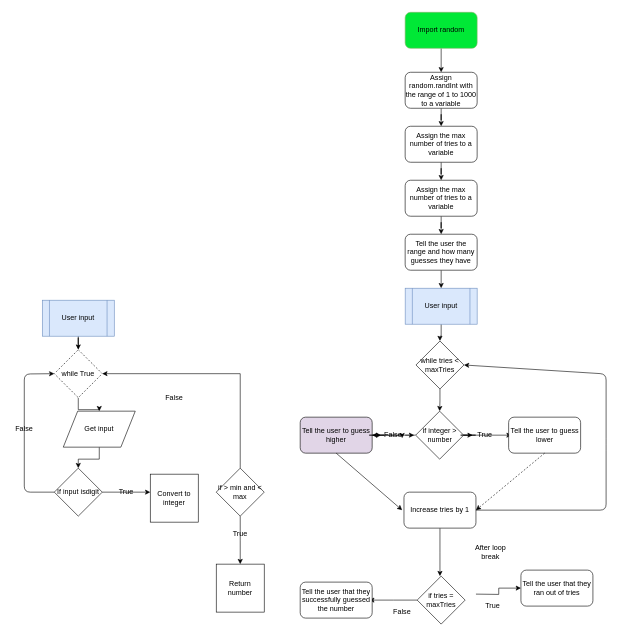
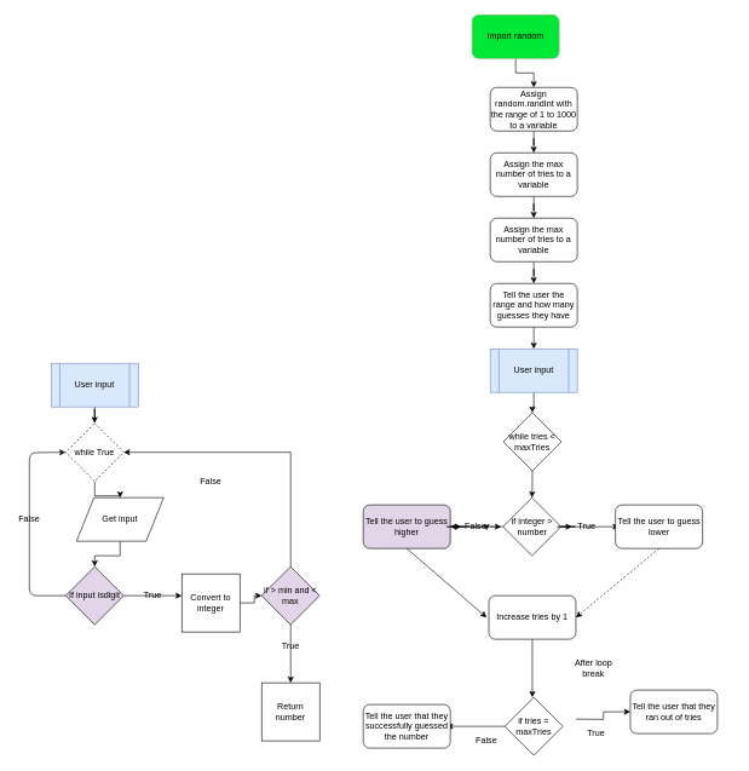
- <mxCell id="3" value="Import random" style="rounded=1;whiteSpace=wrap;html=1;fillColor=#00E836;strokeColor=#82b366;" vertex="1" parent="1"><mxGeometry x="675" y="20" width="120" height="60" as="geometry" /></mxCell>
+ <mxCell id="3" value="Import random" style="rounded=1;whiteSpace=wrap;html=1;fillColor=#00E836;strokeColor=#82b366;" vertex="1" parent="1"><mxGeometry x="650" y="20" width="120" height="60" as="geometry" /></mxCell>
- <mxCell id="52" value="" style="endArrow=classic;html=1;exitX=1;exitY=0.5;exitDx=0;exitDy=0;entryX=1;entryY=0.5;entryDx=0;entryDy=0;" edge="1" parent="1" source="47" target="40"><mxGeometry width="50" height="50" relative="1" as="geometry"><mxPoint x="880" y="920" as="sourcePoint" /><mxPoint x="930" y="870" as="targetPoint" /><Array as="points"><mxPoint x="1010" y="850" /><mxPoint x="1010" y="740" /><mxPoint x="1010" y="623" /></Array></mxGeometry></mxCell>
- <mxCell id="17" value="If input isdigit" style="rhombus;whiteSpace=wrap;html=1;direction=north;rotation=0;" vertex="1" parent="1"><mxGeometry x="90" y="780" width="80" height="80" as="geometry" /></mxCell>
+ <mxCell id="17" value="If input isdigit" style="rhombus;whiteSpace=wrap;html=1;direction=north;rotation=0;fillColor=#e1d5e7;" vertex="1" parent="1"><mxGeometry x="90" y="780" width="80" height="80" as="geometry" /></mxCell>
- <mxCell id="27" value="if &amp;gt; min and &amp;lt; max" style="rhombus;whiteSpace=wrap;html=1;direction=north;rotation=0;" vertex="1" parent="1"><mxGeometry x="360" y="780" width="80" height="80" as="geometry" /></mxCell>
+ <mxCell id="27" value="if &amp;gt; min and &amp;lt; max" style="rhombus;whiteSpace=wrap;html=1;direction=north;rotation=0;fillColor=#e1d5e7;" vertex="1" parent="1"><mxGeometry x="360" y="780" width="80" height="80" as="geometry" /></mxCell>
+ <mxCell id="29" value="" style="edgeStyle=orthogonalEdgeStyle;rounded=0;orthogonalLoop=1;jettySize=auto;html=1;" edge="1" parent="1" source="30" target="27"><mxGeometry relative="1" as="geometry" /></mxCell>
